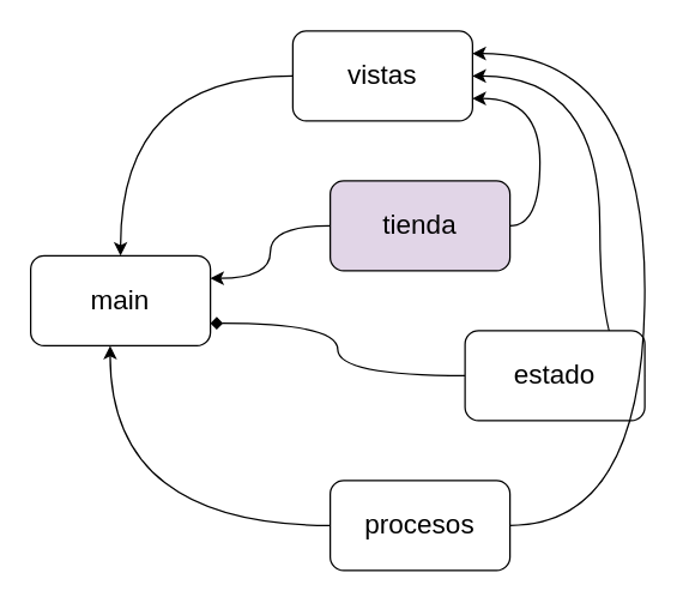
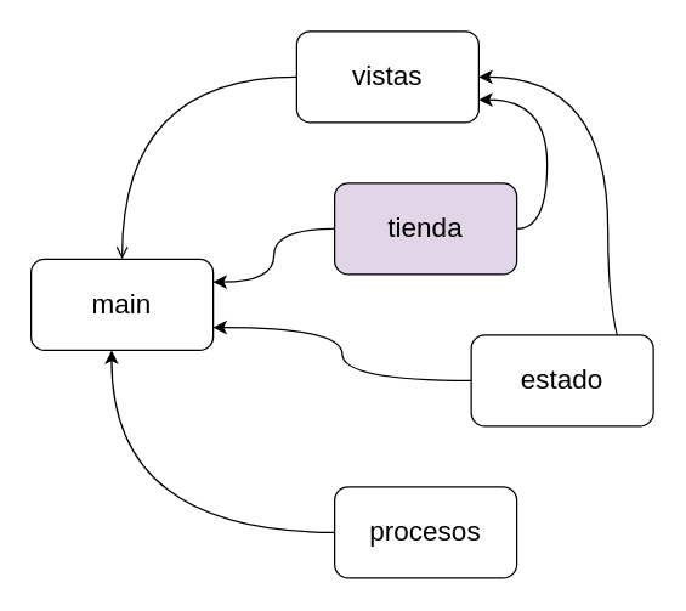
- <mxCell id="3" style="edgeStyle=orthogonalEdgeStyle;curved=1;rounded=0;orthogonalLoop=1;jettySize=auto;html=1;exitX=0;exitY=0.5;exitDx=0;exitDy=0;entryX=0.5;entryY=0;entryDx=0;entryDy=0;fontSize=18;" edge="1" parent="1" source="4" target="2"><mxGeometry relative="1" as="geometry" /></mxCell>
+ <mxCell id="3" style="edgeStyle=orthogonalEdgeStyle;curved=1;rounded=0;orthogonalLoop=1;jettySize=auto;html=1;exitX=0;exitY=0.5;exitDx=0;exitDy=0;entryX=0.5;entryY=0;entryDx=0;entryDy=0;fontSize=18;endArrow=open;" edge="1" parent="1" source="4" target="2"><mxGeometry relative="1" as="geometry" /></mxCell>
- <mxCell id="11" style="edgeStyle=orthogonalEdgeStyle;curved=1;rounded=0;orthogonalLoop=1;jettySize=auto;html=1;exitX=1;exitY=0.5;exitDx=0;exitDy=0;entryX=1;entryY=0.25;entryDx=0;entryDy=0;fontSize=18;" edge="1" parent="1" source="13" target="4"><mxGeometry relative="1" as="geometry"><Array as="points"><mxPoint x="430" y="350" /><mxPoint x="430" y="35" /></Array></mxGeometry></mxCell>
- <mxCell id="9" style="edgeStyle=orthogonalEdgeStyle;curved=1;rounded=0;orthogonalLoop=1;jettySize=auto;html=1;exitX=0;exitY=0.5;exitDx=0;exitDy=0;entryX=1;entryY=0.75;entryDx=0;entryDy=0;fontSize=18;endArrow=diamond;" edge="1" parent="1" source="10" target="2"><mxGeometry relative="1" as="geometry" /></mxCell>
+ <mxCell id="9" style="edgeStyle=orthogonalEdgeStyle;curved=1;rounded=0;orthogonalLoop=1;jettySize=auto;html=1;exitX=0;exitY=0.5;exitDx=0;exitDy=0;entryX=1;entryY=0.75;entryDx=0;entryDy=0;fontSize=18;" edge="1" parent="1" source="10" target="2"><mxGeometry relative="1" as="geometry" /></mxCell>
